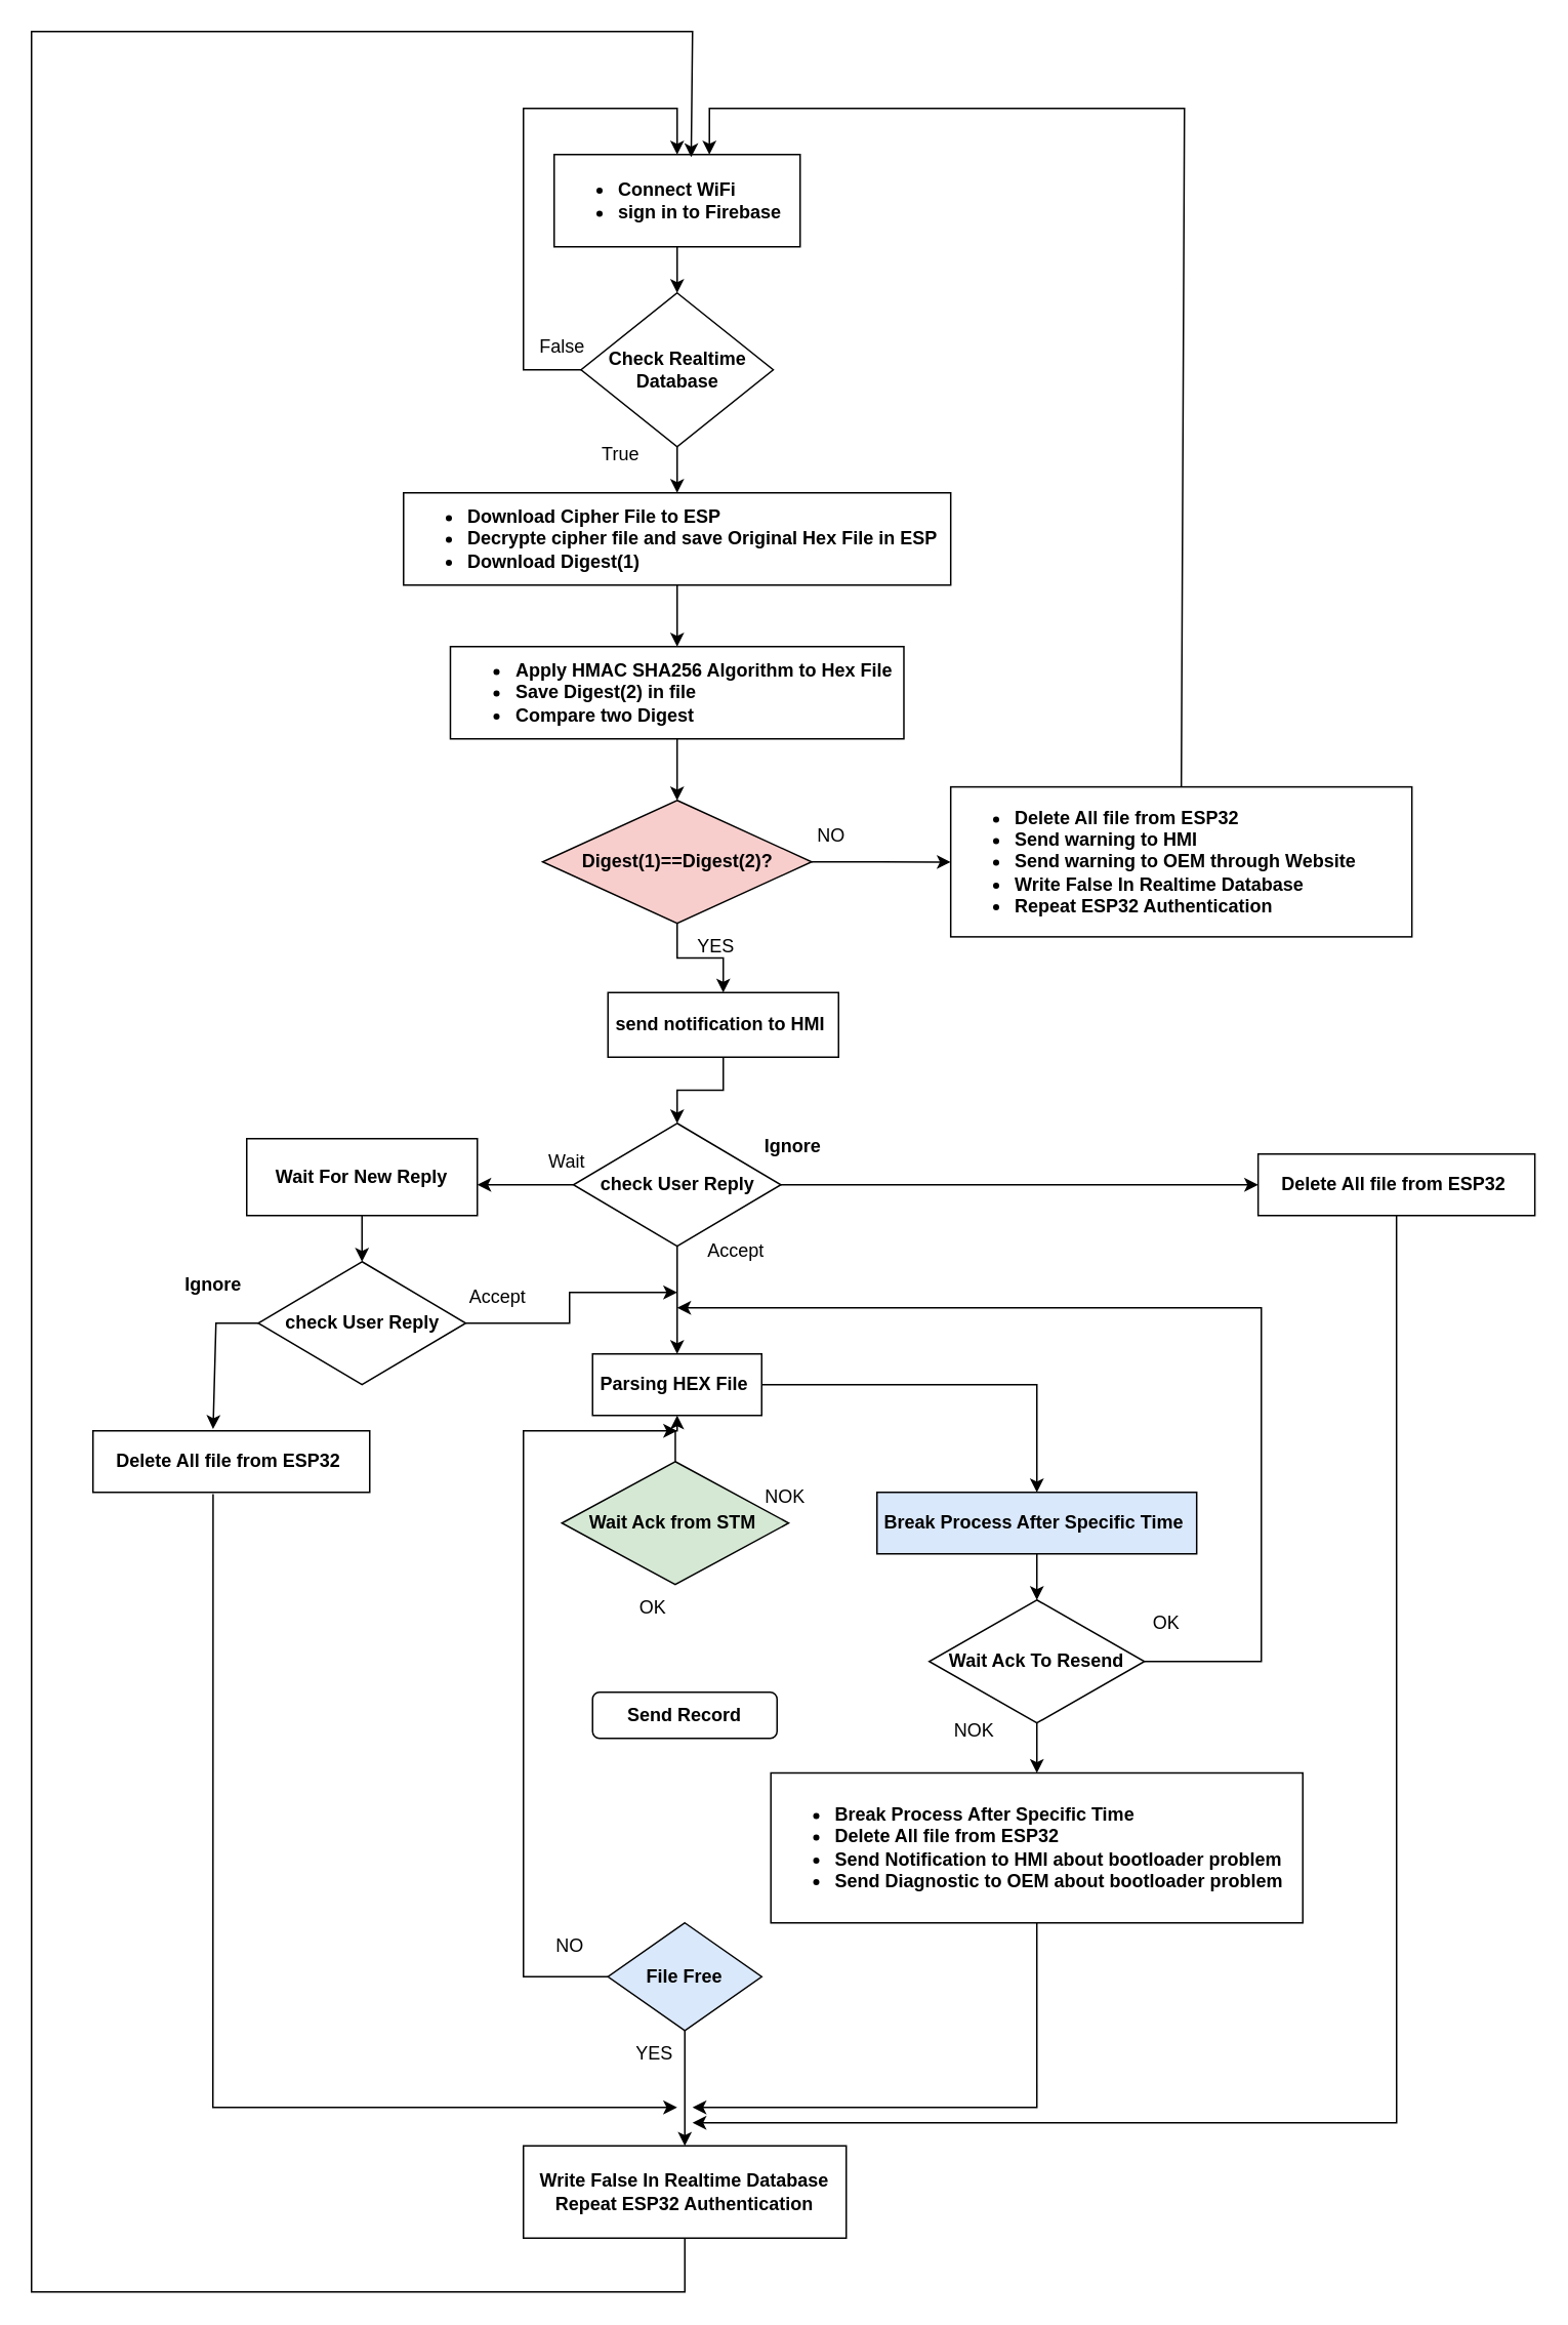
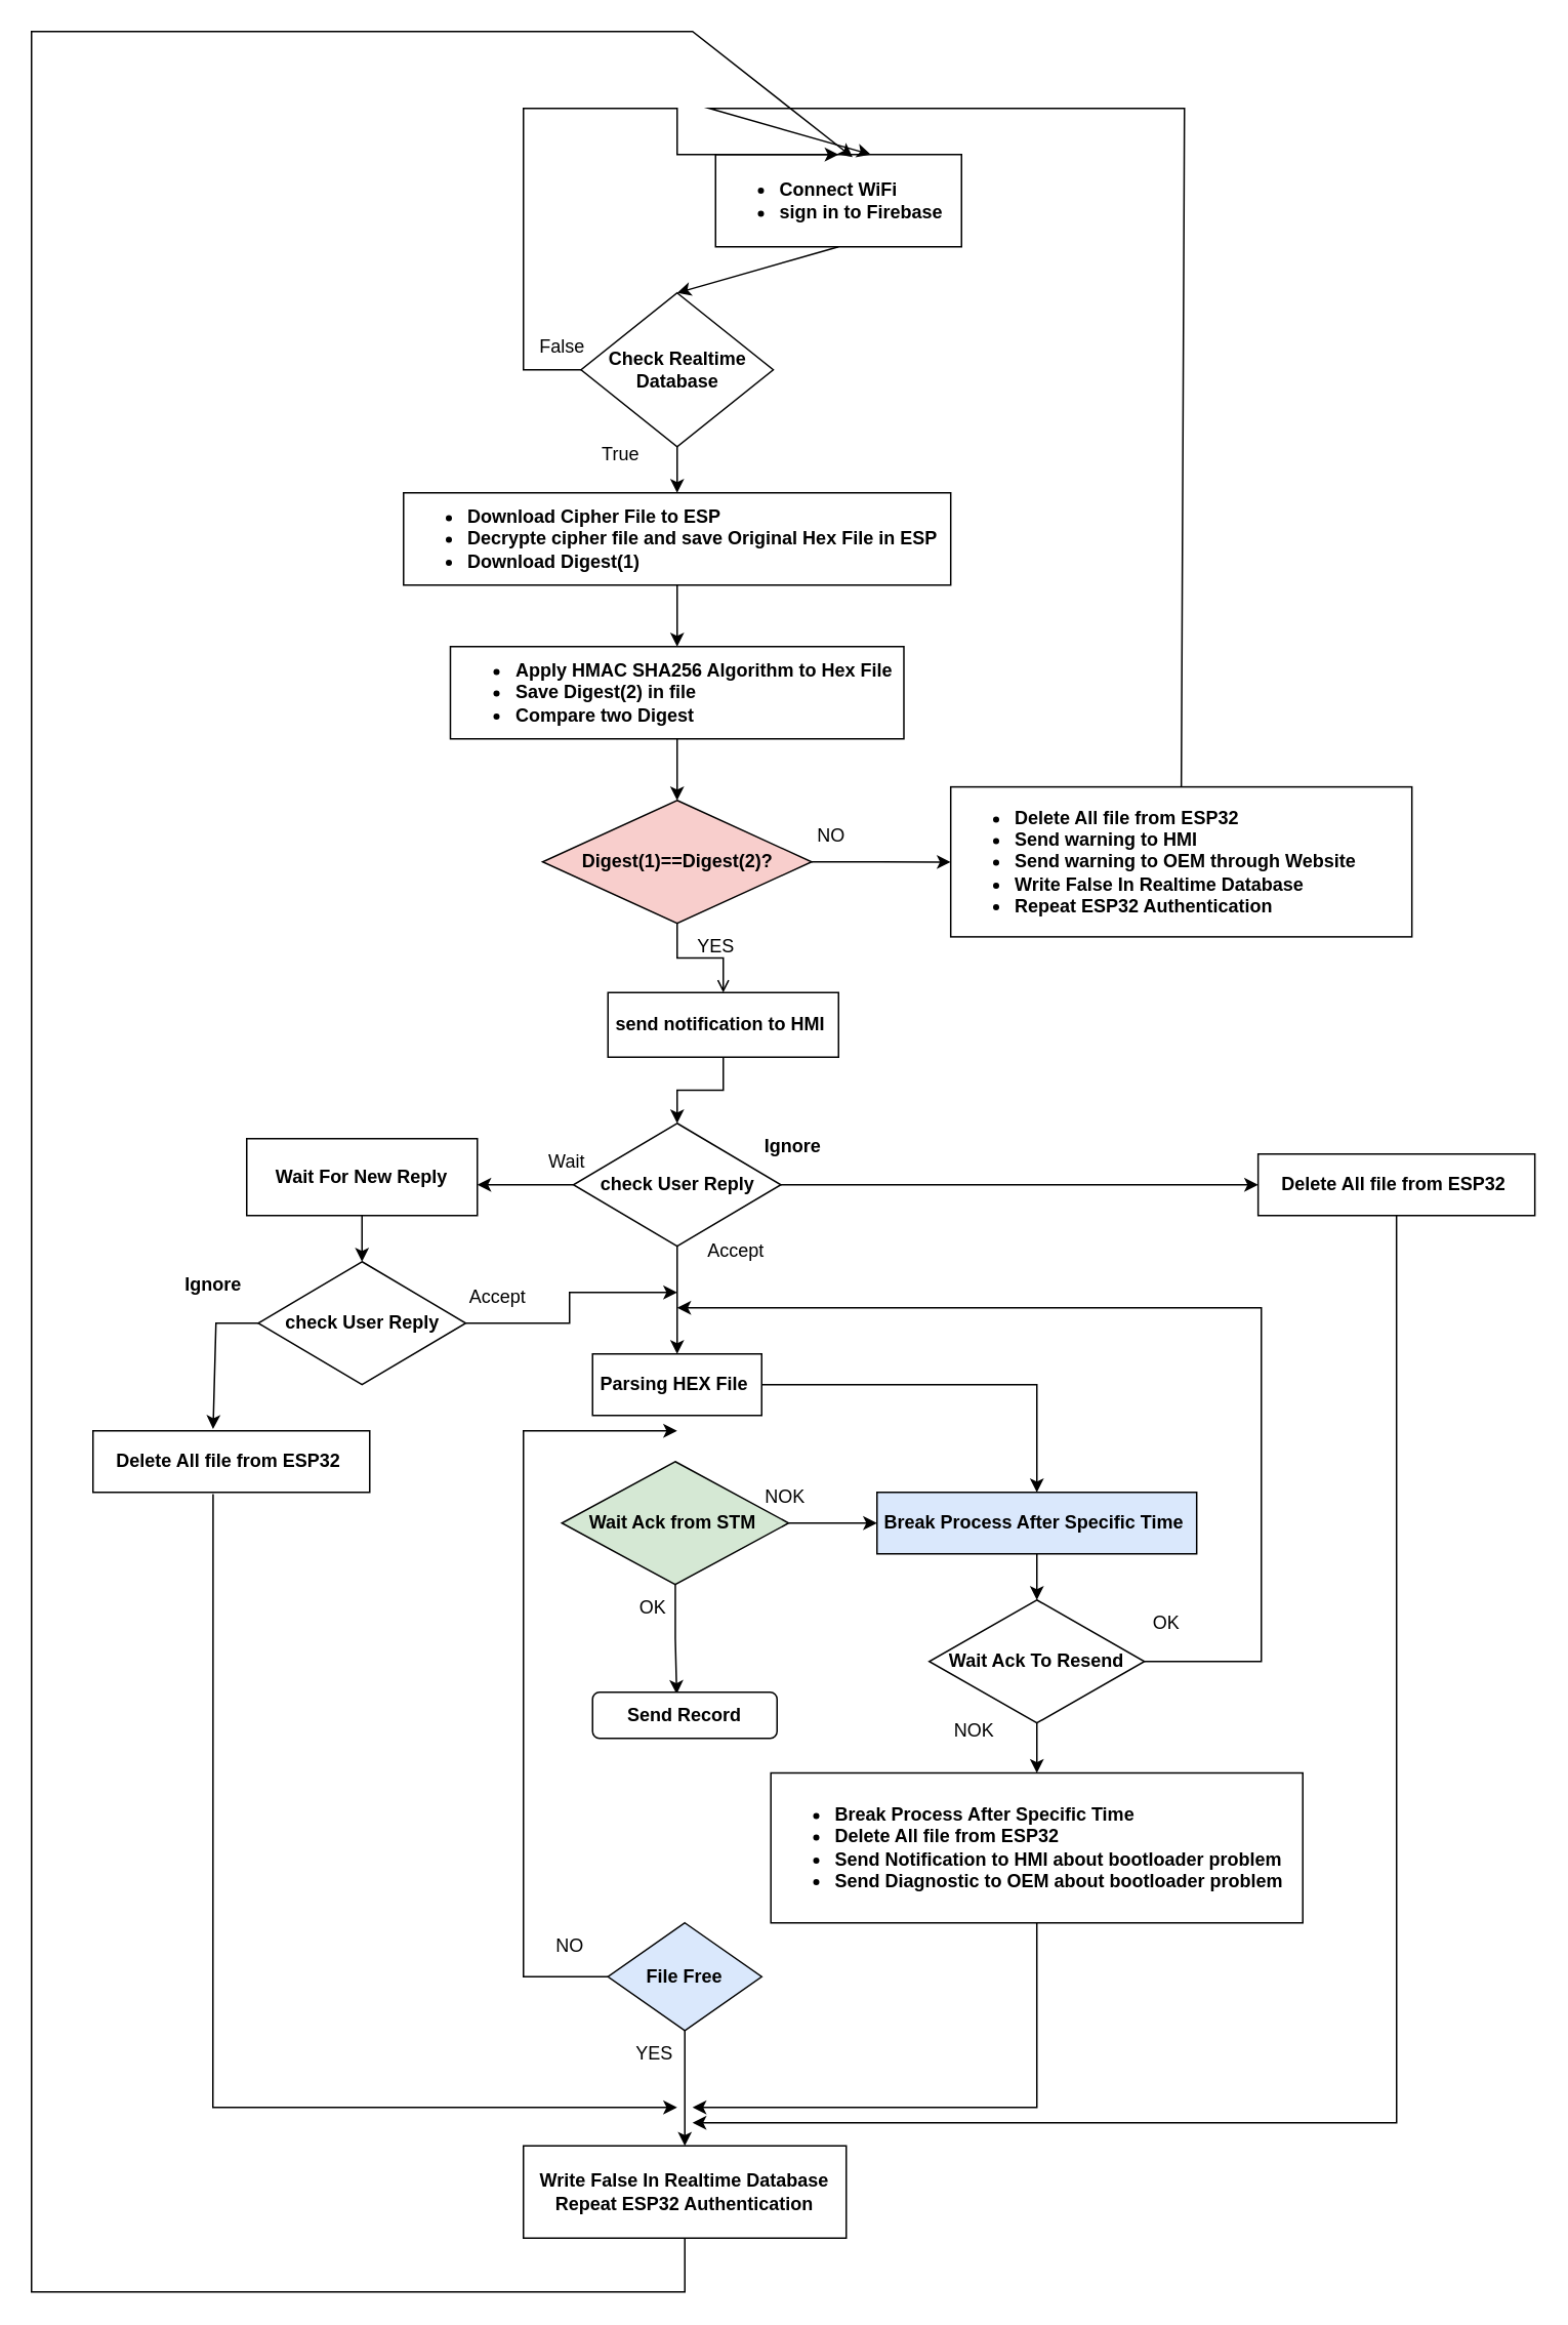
- <mxCell id="2" value="&lt;ul&gt;&lt;li&gt;&lt;b&gt;Connect WiFi&amp;nbsp;&lt;/b&gt;&lt;/li&gt;&lt;li&gt;&lt;b&gt;sign in to Firebase&amp;nbsp;&lt;/b&gt;&lt;/li&gt;&lt;/ul&gt;" style="rounded=0;whiteSpace=wrap;html=1;align=left;" parent="1" vertex="1"><mxGeometry x="360" y="100" width="160" height="60" as="geometry" /></mxCell>
+ <mxCell id="2" value="&lt;ul&gt;&lt;li&gt;&lt;b&gt;Connect WiFi&amp;nbsp;&lt;/b&gt;&lt;/li&gt;&lt;li&gt;&lt;b&gt;sign in to Firebase&amp;nbsp;&lt;/b&gt;&lt;/li&gt;&lt;/ul&gt;" style="rounded=0;whiteSpace=wrap;html=1;align=left;" parent="1" vertex="1"><mxGeometry x="465" y="100" width="160" height="60" as="geometry" /></mxCell>
- <mxCell id="29" value="" style="edgeStyle=orthogonalEdgeStyle;rounded=0;orthogonalLoop=1;jettySize=auto;html=1;" parent="1" source="31" target="8" edge="1"><mxGeometry relative="1" as="geometry" /></mxCell>
+ <mxCell id="29" value="" style="edgeStyle=orthogonalEdgeStyle;rounded=0;orthogonalLoop=1;jettySize=auto;html=1;endArrow=open;" parent="1" source="31" target="8" edge="1"><mxGeometry relative="1" as="geometry" /></mxCell>
- <mxCell id="17" style="edgeStyle=orthogonalEdgeStyle;rounded=0;orthogonalLoop=1;jettySize=auto;html=1;" parent="1" source="19" target="33" edge="1"><mxGeometry relative="1" as="geometry" /></mxCell>
+ <mxCell id="17" style="edgeStyle=orthogonalEdgeStyle;rounded=0;orthogonalLoop=1;jettySize=auto;html=1;entryX=0.456;entryY=0.039;entryDx=0;entryDy=0;entryPerimeter=0;" parent="1" source="19" target="26" edge="1"><mxGeometry relative="1" as="geometry" /></mxCell>
+ <mxCell id="18" value="" style="edgeStyle=orthogonalEdgeStyle;rounded=0;orthogonalLoop=1;jettySize=auto;html=1;entryX=0;entryY=0.5;entryDx=0;entryDy=0;" parent="1" source="19" target="48" edge="1"><mxGeometry relative="1" as="geometry"><mxPoint x="610" y="960" as="targetPoint" /></mxGeometry></mxCell>
